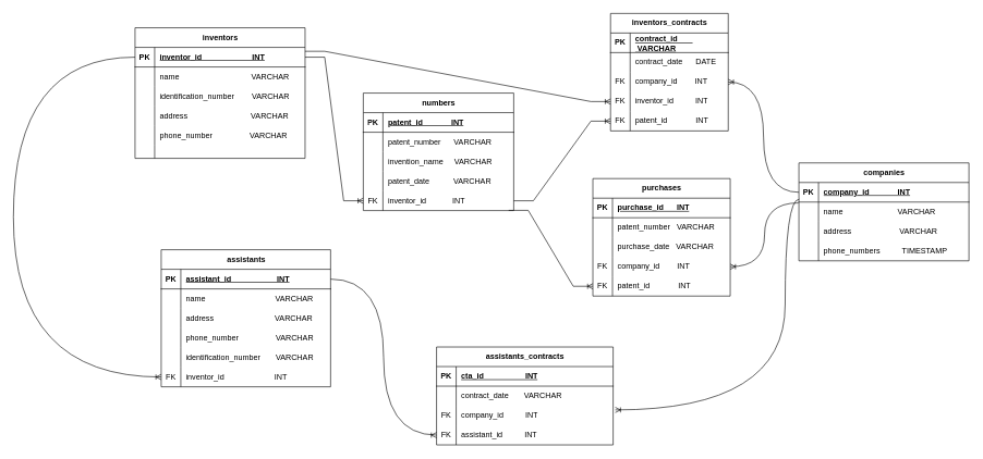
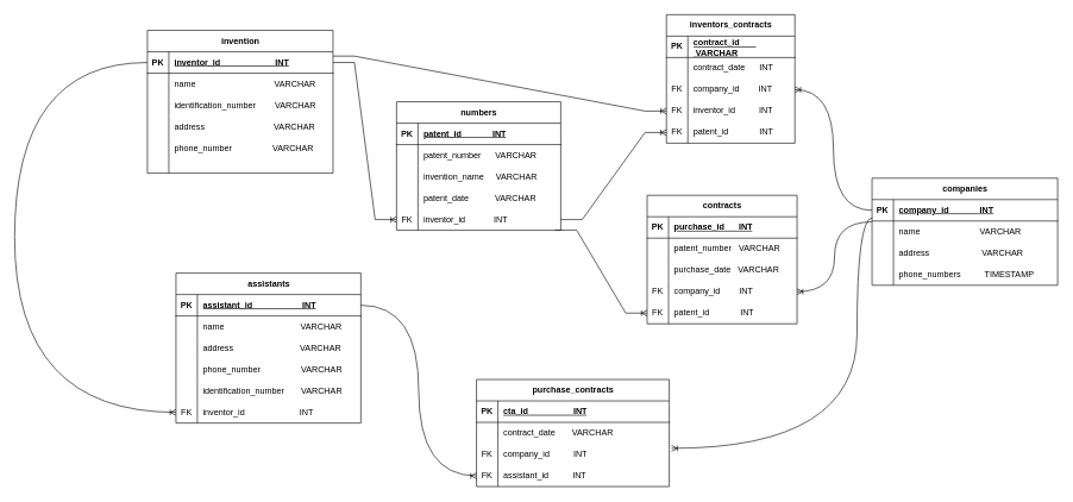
- <mxCell id="2" value="inventors" style="shape=table;startSize=30;container=1;collapsible=1;childLayout=tableLayout;fixedRows=1;rowLines=0;fontStyle=1;align=center;resizeLast=1;html=1;" vertex="1" parent="1"><mxGeometry x="206" y="42" width="260" height="200" as="geometry" /></mxCell>
+ <mxCell id="2" value="invention" style="shape=table;startSize=30;container=1;collapsible=1;childLayout=tableLayout;fixedRows=1;rowLines=0;fontStyle=1;align=center;resizeLast=1;html=1;" vertex="1" parent="1"><mxGeometry x="206" y="42" width="260" height="200" as="geometry" /></mxCell>
- <mxCell id="27" value="contract_date&amp;nbsp; &amp;nbsp; &amp;nbsp; DATE&amp;nbsp; &amp;nbsp;&amp;nbsp;" style="shape=partialRectangle;connectable=0;fillColor=none;top=0;left=0;bottom=0;right=0;align=left;spacingLeft=6;overflow=hidden;whiteSpace=wrap;html=1;" vertex="1" parent="25"><mxGeometry x="30" width="150" height="30" as="geometry"><mxRectangle width="150" height="30" as="alternateBounds" /></mxGeometry></mxCell>
+ <mxCell id="27" value="contract_date&amp;nbsp; &amp;nbsp; &amp;nbsp; INT&amp;nbsp; &amp;nbsp;&amp;nbsp;" style="shape=partialRectangle;connectable=0;fillColor=none;top=0;left=0;bottom=0;right=0;align=left;spacingLeft=6;overflow=hidden;whiteSpace=wrap;html=1;" vertex="1" parent="25"><mxGeometry x="30" width="150" height="30" as="geometry"><mxRectangle width="150" height="30" as="alternateBounds" /></mxGeometry></mxCell>
- <mxCell id="69" value="purchases" style="shape=table;startSize=30;container=1;collapsible=1;childLayout=tableLayout;fixedRows=1;rowLines=0;fontStyle=1;align=center;resizeLast=1;html=1;" vertex="1" parent="1"><mxGeometry x="906" y="273" width="210" height="180" as="geometry" /></mxCell>
+ <mxCell id="69" value="contracts" style="shape=table;startSize=30;container=1;collapsible=1;childLayout=tableLayout;fixedRows=1;rowLines=0;fontStyle=1;align=center;resizeLast=1;html=1;" vertex="1" parent="1"><mxGeometry x="906" y="273" width="210" height="180" as="geometry" /></mxCell>
- <mxCell id="56" value="assistants_contracts" style="shape=table;startSize=30;container=1;collapsible=1;childLayout=tableLayout;fixedRows=1;rowLines=0;fontStyle=1;align=center;resizeLast=1;html=1;" vertex="1" parent="1"><mxGeometry x="667" y="531" width="270" height="150" as="geometry" /></mxCell>
+ <mxCell id="56" value="purchase_contracts" style="shape=table;startSize=30;container=1;collapsible=1;childLayout=tableLayout;fixedRows=1;rowLines=0;fontStyle=1;align=center;resizeLast=1;html=1;" vertex="1" parent="1"><mxGeometry x="667" y="531" width="270" height="150" as="geometry" /></mxCell>
